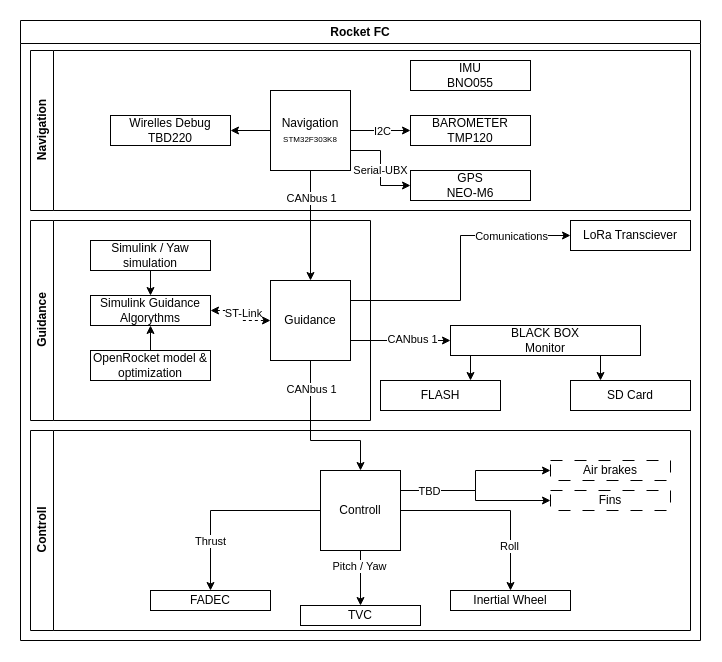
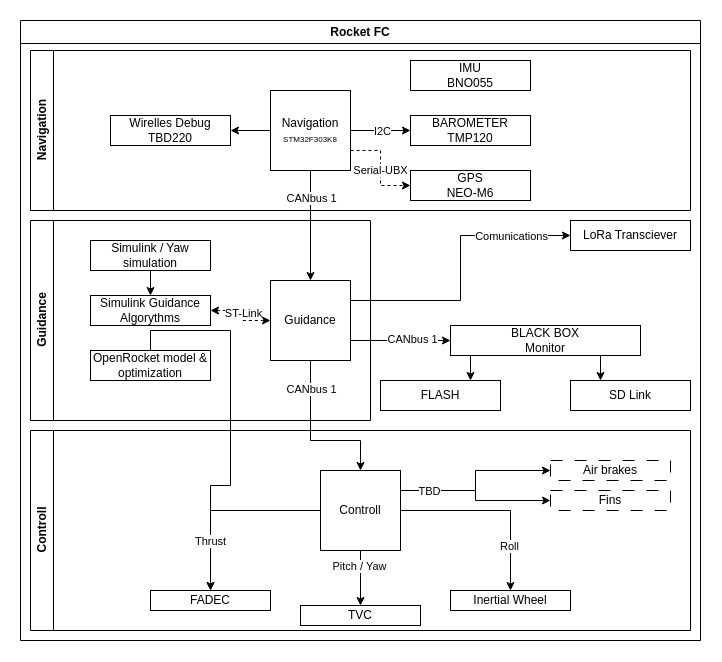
- <mxCell id="25" style="edgeStyle=orthogonalEdgeStyle;rounded=0;orthogonalLoop=1;jettySize=auto;html=1;exitX=1;exitY=0.75;exitDx=0;exitDy=0;entryX=0;entryY=0.5;entryDx=0;entryDy=0;" edge="1" parent="22" source="28" target="30"><mxGeometry relative="1" as="geometry" /></mxCell>
+ <mxCell id="25" style="edgeStyle=orthogonalEdgeStyle;rounded=0;orthogonalLoop=1;jettySize=auto;html=1;exitX=1;exitY=0.75;exitDx=0;exitDy=0;entryX=0;entryY=0.5;entryDx=0;entryDy=0;dashed=1;" edge="1" parent="22" source="28" target="30"><mxGeometry relative="1" as="geometry" /></mxCell>
- <mxCell id="20" style="edgeStyle=orthogonalEdgeStyle;rounded=0;orthogonalLoop=1;jettySize=auto;html=1;exitX=0.5;exitY=0;exitDx=0;exitDy=0;entryX=0.5;entryY=1;entryDx=0;entryDy=0;" edge="1" parent="2" source="21" target="17"><mxGeometry relative="1" as="geometry" /></mxCell>
+ <mxCell id="20" style="edgeStyle=orthogonalEdgeStyle;rounded=0;orthogonalLoop=1;jettySize=auto;html=1;exitX=0.5;exitY=0;exitDx=0;exitDy=0;" edge="1" parent="2" source="21" target="36"><mxGeometry relative="1" as="geometry" /></mxCell>
- <mxCell id="58" value="SD Card" style="whiteSpace=wrap;html=1;" vertex="1" parent="2"><mxGeometry x="550" y="360" width="120" height="30" as="geometry" /></mxCell>
+ <mxCell id="58" value="SD Link" style="whiteSpace=wrap;html=1;" vertex="1" parent="2"><mxGeometry x="550" y="360" width="120" height="30" as="geometry" /></mxCell>
